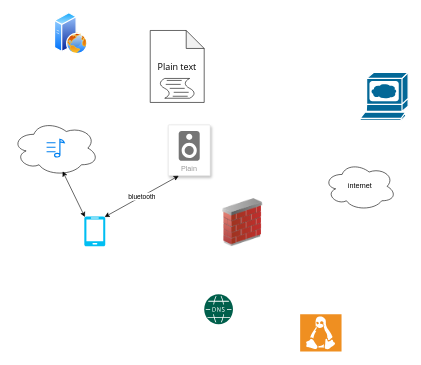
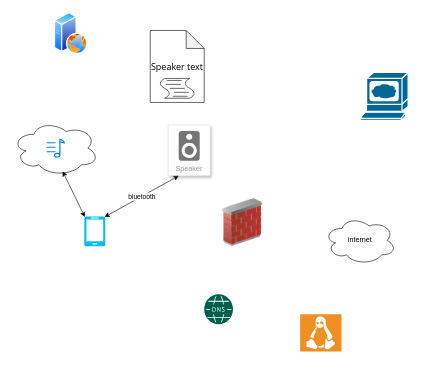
- <mxCell id="4" value="Plain text" style="shape=note;whiteSpace=wrap;html=1;backgroundOutline=1;darkOpacity=0.05;fontSize=15;fontFamily=open sans;fontSource=https%3A%2F%2Ffonts.googleapis.com%2Fcss%3Ffamily%3Dopen%2Bsans;fontStyle=0" vertex="1" parent="3"><mxGeometry width="90" height="120" as="geometry" /></mxCell>
+ <mxCell id="4" value="Speaker text" style="shape=note;whiteSpace=wrap;html=1;backgroundOutline=1;darkOpacity=0.05;fontSize=15;fontFamily=open sans;fontSource=https%3A%2F%2Ffonts.googleapis.com%2Fcss%3Ffamily%3Dopen%2Bsans;fontStyle=0" vertex="1" parent="3"><mxGeometry width="90" height="120" as="geometry" /></mxCell>
- <mxCell id="8" value="Plain" style="strokeColor=#dddddd;shadow=1;strokeWidth=1;rounded=1;absoluteArcSize=1;arcSize=2;labelPosition=center;verticalLabelPosition=middle;align=center;verticalAlign=bottom;spacingLeft=0;fontColor=#999999;fontSize=12;whiteSpace=wrap;spacingBottom=2;" vertex="1" parent="1"><mxGeometry x="280" y="207.42" width="70" height="85" as="geometry" /></mxCell>
+ <mxCell id="8" value="Speaker" style="strokeColor=#dddddd;shadow=1;strokeWidth=1;rounded=1;absoluteArcSize=1;arcSize=2;labelPosition=center;verticalLabelPosition=middle;align=center;verticalAlign=bottom;spacingLeft=0;fontColor=#999999;fontSize=12;whiteSpace=wrap;spacingBottom=2;" vertex="1" parent="1"><mxGeometry x="280" y="207.42" width="70" height="85" as="geometry" /></mxCell>
- <mxCell id="16" value="internet" style="ellipse;shape=cloud;whiteSpace=wrap;html=1;fontSize=12;" vertex="1" parent="1"><mxGeometry x="540" y="270" width="120" height="80" as="geometry" /></mxCell>
+ <mxCell id="16" value="internet" style="ellipse;shape=cloud;whiteSpace=wrap;html=1;fontSize=12;" vertex="1" parent="1"><mxGeometry x="540" y="360" width="120" height="80" as="geometry" /></mxCell>
